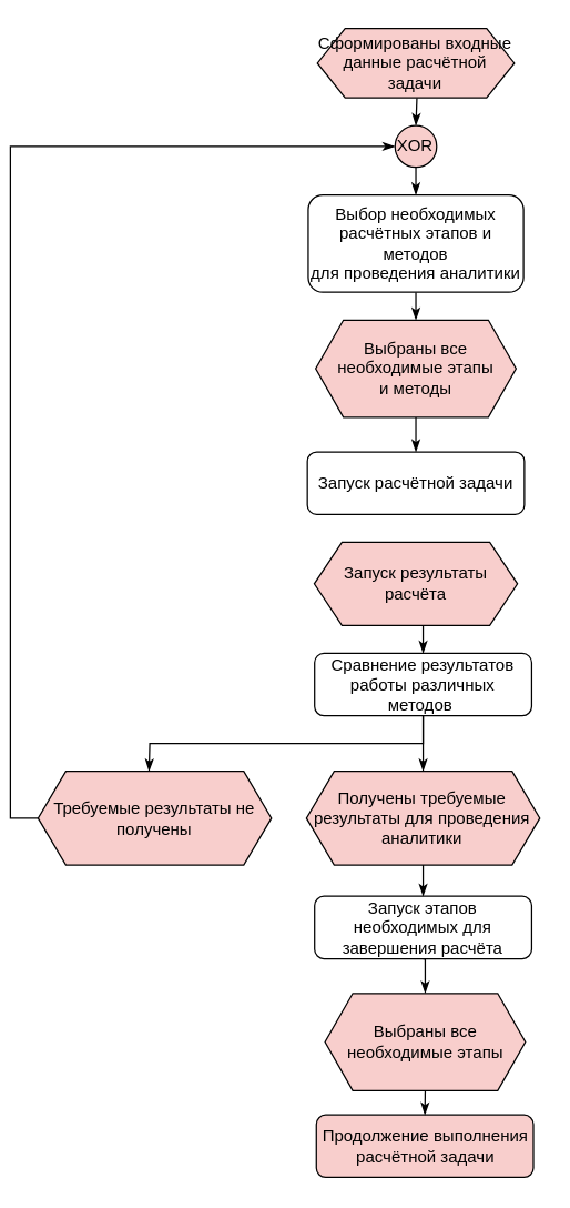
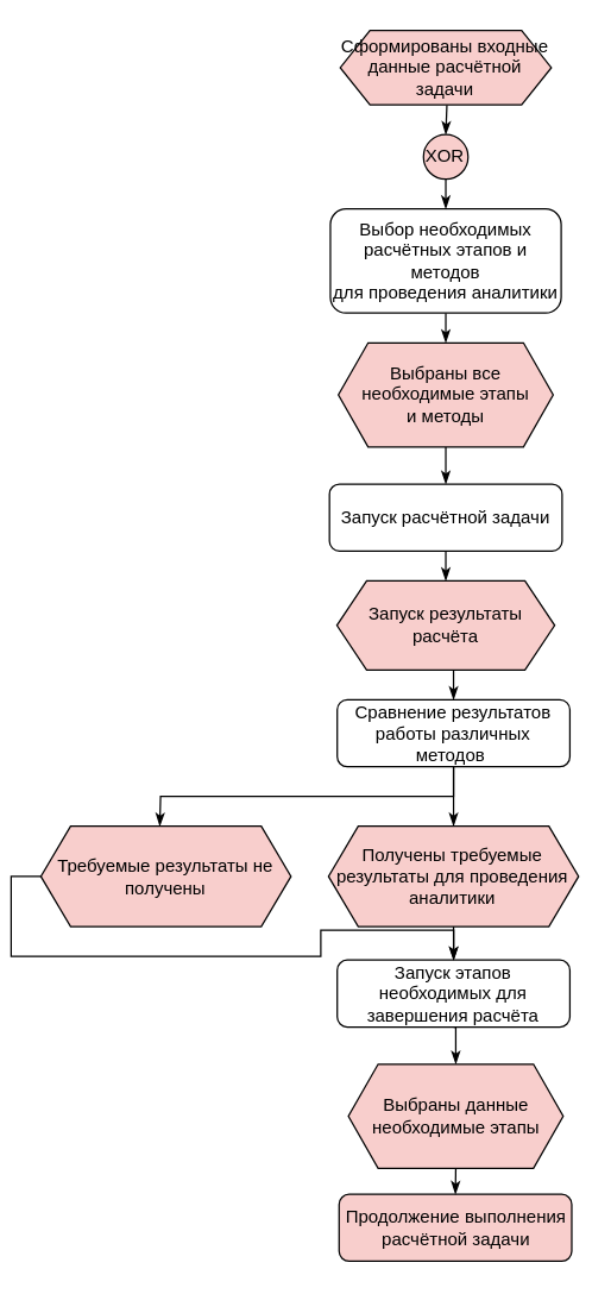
- <mxCell id="22" style="edgeStyle=orthogonalEdgeStyle;rounded=0;orthogonalLoop=1;jettySize=auto;html=1;exitX=0;exitY=0.5;exitDx=0;exitDy=0;endArrow=classicThin;endFill=1;entryX=0;entryY=0.5;entryDx=0;entryDy=0;" edge="1" parent="1" source="23" target="25"><mxGeometry relative="1" as="geometry"><mxPoint x="30" y="450" as="targetPoint" /></mxGeometry></mxCell>
+ <mxCell id="22" style="edgeStyle=orthogonalEdgeStyle;rounded=0;orthogonalLoop=1;jettySize=auto;html=1;exitX=0;exitY=0.5;exitDx=0;exitDy=0;endArrow=classicThin;endFill=1;" edge="1" parent="1" source="23" target="14"><mxGeometry relative="1" as="geometry"><mxPoint x="30" y="450" as="targetPoint" /></mxGeometry></mxCell>
+ <mxCell id="18" style="edgeStyle=orthogonalEdgeStyle;rounded=0;orthogonalLoop=1;jettySize=auto;html=1;exitX=0.5;exitY=1;exitDx=0;exitDy=0;entryX=0.5;entryY=0;entryDx=0;entryDy=0;endArrow=classicThin;endFill=1;" edge="1" parent="1" source="19" target="17"><mxGeometry relative="1" as="geometry" /></mxCell>
- <mxCell id="21" value="Выбраны все необходимые этапы" style="shape=hexagon;perimeter=hexagonPerimeter2;whiteSpace=wrap;html=1;fixedSize=1;fillColor=#F8CECC;" vertex="1" parent="1"><mxGeometry x="226.86" y="715" width="144.5" height="70" as="geometry" /></mxCell>
+ <mxCell id="21" value="Выбраны данные необходимые этапы" style="shape=hexagon;perimeter=hexagonPerimeter2;whiteSpace=wrap;html=1;fixedSize=1;fillColor=#F8CECC;" vertex="1" parent="1"><mxGeometry x="226.86" y="715" width="144.5" height="70" as="geometry" /></mxCell>
